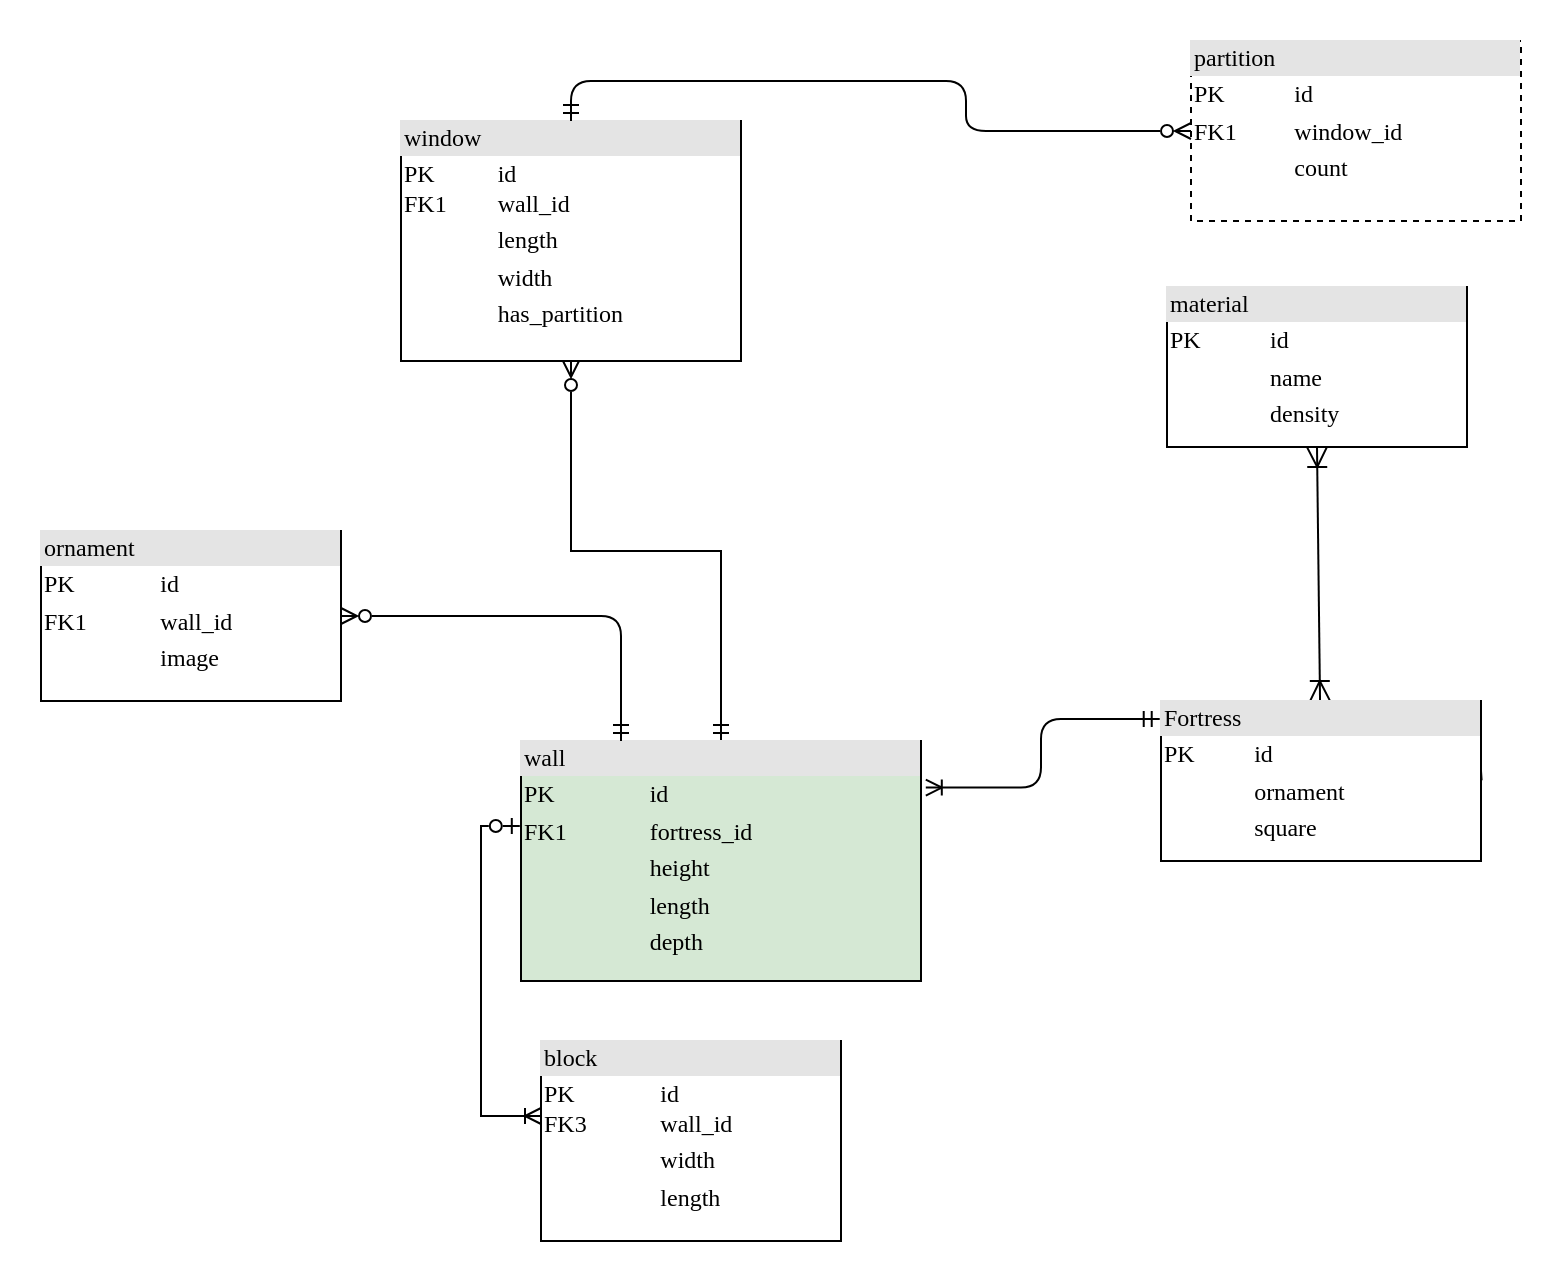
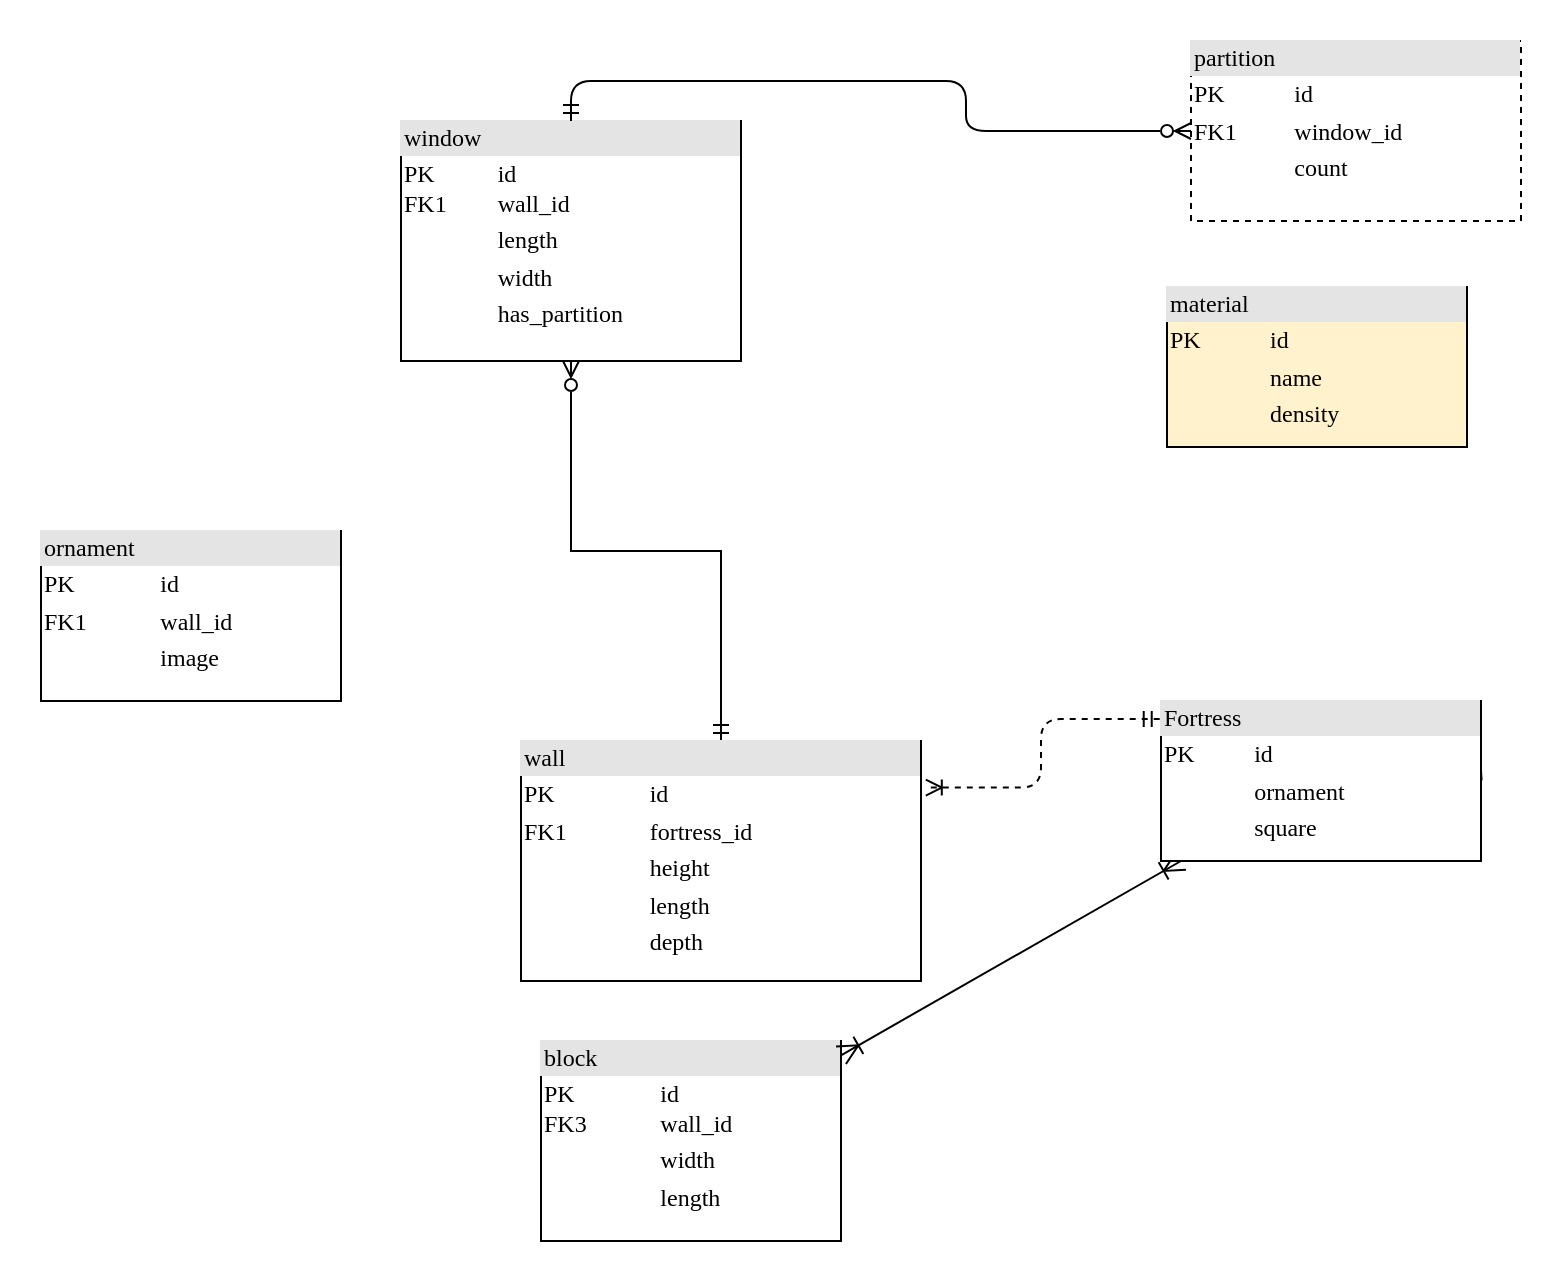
- <mxCell id="17" value="&lt;div style=&quot;box-sizing: border-box ; width: 100% ; background: #e4e4e4 ; padding: 2px&quot;&gt;material&lt;/div&gt;&lt;table style=&quot;width: 100% ; font-size: 1em&quot; cellpadding=&quot;2&quot; cellspacing=&quot;0&quot;&gt;&lt;tbody&gt;&lt;tr&gt;&lt;td&gt;PK&lt;/td&gt;&lt;td&gt;id&lt;/td&gt;&lt;/tr&gt;&lt;tr&gt;&lt;td&gt;&lt;br&gt;&lt;/td&gt;&lt;td&gt;name&lt;/td&gt;&lt;/tr&gt;&lt;tr&gt;&lt;td&gt;&lt;br&gt;&lt;/td&gt;&lt;td&gt;density&lt;br&gt;&lt;/td&gt;&lt;/tr&gt;&lt;/tbody&gt;&lt;/table&gt;" style="verticalAlign=top;align=left;overflow=fill;html=1;rounded=0;shadow=0;comic=0;labelBackgroundColor=none;strokeWidth=1;fontFamily=Verdana;fontSize=12" vertex="1" parent="1"><mxGeometry x="583" y="143" width="150" height="80" as="geometry" /></mxCell>
+ <mxCell id="17" value="&lt;div style=&quot;box-sizing: border-box ; width: 100% ; background: #e4e4e4 ; padding: 2px&quot;&gt;material&lt;/div&gt;&lt;table style=&quot;width: 100% ; font-size: 1em&quot; cellpadding=&quot;2&quot; cellspacing=&quot;0&quot;&gt;&lt;tbody&gt;&lt;tr&gt;&lt;td&gt;PK&lt;/td&gt;&lt;td&gt;id&lt;/td&gt;&lt;/tr&gt;&lt;tr&gt;&lt;td&gt;&lt;br&gt;&lt;/td&gt;&lt;td&gt;name&lt;/td&gt;&lt;/tr&gt;&lt;tr&gt;&lt;td&gt;&lt;br&gt;&lt;/td&gt;&lt;td&gt;density&lt;br&gt;&lt;/td&gt;&lt;/tr&gt;&lt;/tbody&gt;&lt;/table&gt;" style="verticalAlign=top;align=left;overflow=fill;html=1;rounded=0;shadow=0;comic=0;labelBackgroundColor=none;strokeWidth=1;fontFamily=Verdana;fontSize=12;fillColor=#fff2cc;" vertex="1" parent="1"><mxGeometry x="583" y="143" width="150" height="80" as="geometry" /></mxCell>
- <mxCell id="5" style="edgeStyle=none;curved=1;rounded=0;orthogonalLoop=1;jettySize=auto;html=1;entryX=0.5;entryY=1;entryDx=0;entryDy=0;fontSize=12;startSize=8;endSize=8;endArrow=ERoneToMany;endFill=0;startArrow=ERoneToMany;startFill=0;" edge="1" parent="1" source="6" target="17"><mxGeometry relative="1" as="geometry" /></mxCell>
+ <mxCell id="5" style="edgeStyle=none;curved=1;rounded=0;orthogonalLoop=1;jettySize=auto;html=1;fontSize=12;startSize=8;endSize=8;endArrow=ERoneToMany;endFill=0;startArrow=ERoneToMany;startFill=0;" edge="1" parent="1" source="6" target="3"><mxGeometry relative="1" as="geometry" /></mxCell>
- <mxCell id="15" style="edgeStyle=orthogonalEdgeStyle;rounded=1;orthogonalLoop=1;jettySize=auto;html=1;entryX=0.25;entryY=0;entryDx=0;entryDy=0;startArrow=ERzeroToMany;startFill=0;endArrow=ERmandOne;endFill=0;exitX=1;exitY=0.5;exitDx=0;exitDy=0;" edge="1" parent="1" source="14" target="9"><mxGeometry relative="1" as="geometry"><mxPoint x="80" y="125" as="sourcePoint" /><mxPoint x="305" as="targetPoint" y="40" /></mxGeometry></mxCell>
- <mxCell id="2" style="edgeStyle=orthogonalEdgeStyle;html=1;exitX=-0.004;exitY=0.113;entryX=1.012;entryY=0.194;labelBackgroundColor=none;startArrow=ERmandOne;endArrow=ERoneToMany;fontFamily=Verdana;fontSize=12;align=left;startFill=0;endFill=0;exitDx=0;exitDy=0;entryDx=0;entryDy=0;entryPerimeter=0;exitPerimeter=0;" edge="1" parent="1" source="6" target="9"><mxGeometry relative="1" as="geometry" /></mxCell>
+ <mxCell id="2" style="edgeStyle=orthogonalEdgeStyle;html=1;exitX=-0.004;exitY=0.113;entryX=1.012;entryY=0.194;labelBackgroundColor=none;startArrow=ERmandOne;endArrow=ERoneToMany;fontFamily=Verdana;fontSize=12;align=left;startFill=0;endFill=0;exitDx=0;exitDy=0;entryDx=0;entryDy=0;entryPerimeter=0;exitPerimeter=0;dashed=1;" edge="1" parent="1" source="6" target="9"><mxGeometry relative="1" as="geometry" /></mxCell>
- <mxCell id="9" value="&lt;div style=&quot;box-sizing: border-box ; width: 100% ; background: #e4e4e4 ; padding: 2px&quot;&gt;wall&lt;/div&gt;&lt;table style=&quot;width: 100% ; font-size: 1em&quot; cellpadding=&quot;2&quot; cellspacing=&quot;0&quot;&gt;&lt;tbody&gt;&lt;tr&gt;&lt;td&gt;PK&lt;br&gt;&lt;/td&gt;&lt;td&gt;id&lt;br&gt;&lt;/td&gt;&lt;/tr&gt;&lt;tr&gt;&lt;td&gt;FK1&lt;/td&gt;&lt;td&gt;fortress_id&lt;/td&gt;&lt;/tr&gt;&lt;tr&gt;&lt;td&gt;&lt;br&gt;&lt;/td&gt;&lt;td&gt;height&lt;/td&gt;&lt;/tr&gt;&lt;tr&gt;&lt;td&gt;&lt;br&gt;&lt;/td&gt;&lt;td&gt;length&lt;/td&gt;&lt;/tr&gt;&lt;tr&gt;&lt;td&gt;&lt;br&gt;&lt;/td&gt;&lt;td&gt;depth&lt;/td&gt;&lt;/tr&gt;&lt;/tbody&gt;&lt;/table&gt;" style="verticalAlign=top;align=left;overflow=fill;html=1;rounded=0;shadow=0;comic=0;labelBackgroundColor=none;strokeWidth=1;fontFamily=Verdana;fontSize=12;fillColor=#d5e8d4;" vertex="1" parent="1"><mxGeometry x="260" y="370" width="200" height="120" as="geometry" /></mxCell>
+ <mxCell id="9" value="&lt;div style=&quot;box-sizing: border-box ; width: 100% ; background: #e4e4e4 ; padding: 2px&quot;&gt;wall&lt;/div&gt;&lt;table style=&quot;width: 100% ; font-size: 1em&quot; cellpadding=&quot;2&quot; cellspacing=&quot;0&quot;&gt;&lt;tbody&gt;&lt;tr&gt;&lt;td&gt;PK&lt;br&gt;&lt;/td&gt;&lt;td&gt;id&lt;br&gt;&lt;/td&gt;&lt;/tr&gt;&lt;tr&gt;&lt;td&gt;FK1&lt;/td&gt;&lt;td&gt;fortress_id&lt;/td&gt;&lt;/tr&gt;&lt;tr&gt;&lt;td&gt;&lt;br&gt;&lt;/td&gt;&lt;td&gt;height&lt;/td&gt;&lt;/tr&gt;&lt;tr&gt;&lt;td&gt;&lt;br&gt;&lt;/td&gt;&lt;td&gt;length&lt;/td&gt;&lt;/tr&gt;&lt;tr&gt;&lt;td&gt;&lt;br&gt;&lt;/td&gt;&lt;td&gt;depth&lt;/td&gt;&lt;/tr&gt;&lt;/tbody&gt;&lt;/table&gt;" style="verticalAlign=top;align=left;overflow=fill;html=1;rounded=0;shadow=0;comic=0;labelBackgroundColor=none;strokeWidth=1;fontFamily=Verdana;fontSize=12" vertex="1" parent="1"><mxGeometry x="260" y="370" width="200" height="120" as="geometry" /></mxCell>
- <mxCell id="7" style="edgeStyle=orthogonalEdgeStyle;rounded=0;orthogonalLoop=1;jettySize=auto;html=1;entryX=0;entryY=0.375;entryDx=0;entryDy=0;entryPerimeter=0;startArrow=ERzeroToOne;startFill=0;endArrow=ERoneToMany;endFill=0;exitX=-0.003;exitY=0.354;exitDx=0;exitDy=0;exitPerimeter=0;" edge="1" parent="1" source="9" target="3"><mxGeometry relative="1" as="geometry" /></mxCell>
